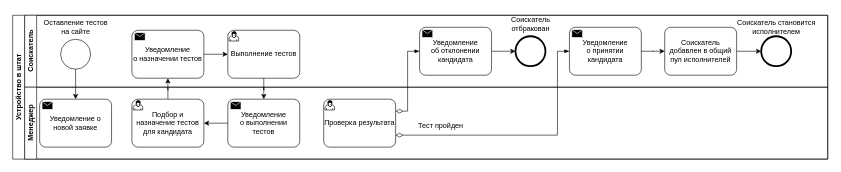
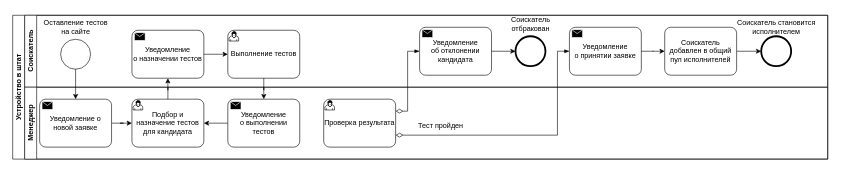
- <mxCell id="17" value="Уведомление&lt;div&gt;о принятии кандидата&lt;/div&gt;" style="points=[[0.25,0,0],[0.5,0,0],[0.75,0,0],[1,0.25,0],[1,0.5,0],[1,0.75,0],[0.75,1,0],[0.5,1,0],[0.25,1,0],[0,0.75,0],[0,0.5,0],[0,0.25,0]];shape=mxgraph.bpmn.task;whiteSpace=wrap;rectStyle=rounded;size=10;html=1;container=1;expand=0;collapsible=0;taskMarker=send;" parent="3" vertex="1"><mxGeometry x="909" y="20" width="120" height="80" as="geometry" /></mxCell>
+ <mxCell id="17" value="Уведомление&lt;div&gt;о принятии заявке&lt;/div&gt;" style="points=[[0.25,0,0],[0.5,0,0],[0.75,0,0],[1,0.25,0],[1,0.5,0],[1,0.75,0],[0.75,1,0],[0.5,1,0],[0.25,1,0],[0,0.75,0],[0,0.5,0],[0,0.25,0]];shape=mxgraph.bpmn.task;whiteSpace=wrap;rectStyle=rounded;size=10;html=1;container=1;expand=0;collapsible=0;taskMarker=send;" parent="3" vertex="1"><mxGeometry x="909" y="20" width="120" height="80" as="geometry" /></mxCell>
+ <mxCell id="22" value="" style="edgeStyle=orthogonalEdgeStyle;rounded=0;orthogonalLoop=1;jettySize=auto;html=1;" parent="19" source="23" target="20" edge="1"><mxGeometry relative="1" as="geometry" /></mxCell>
